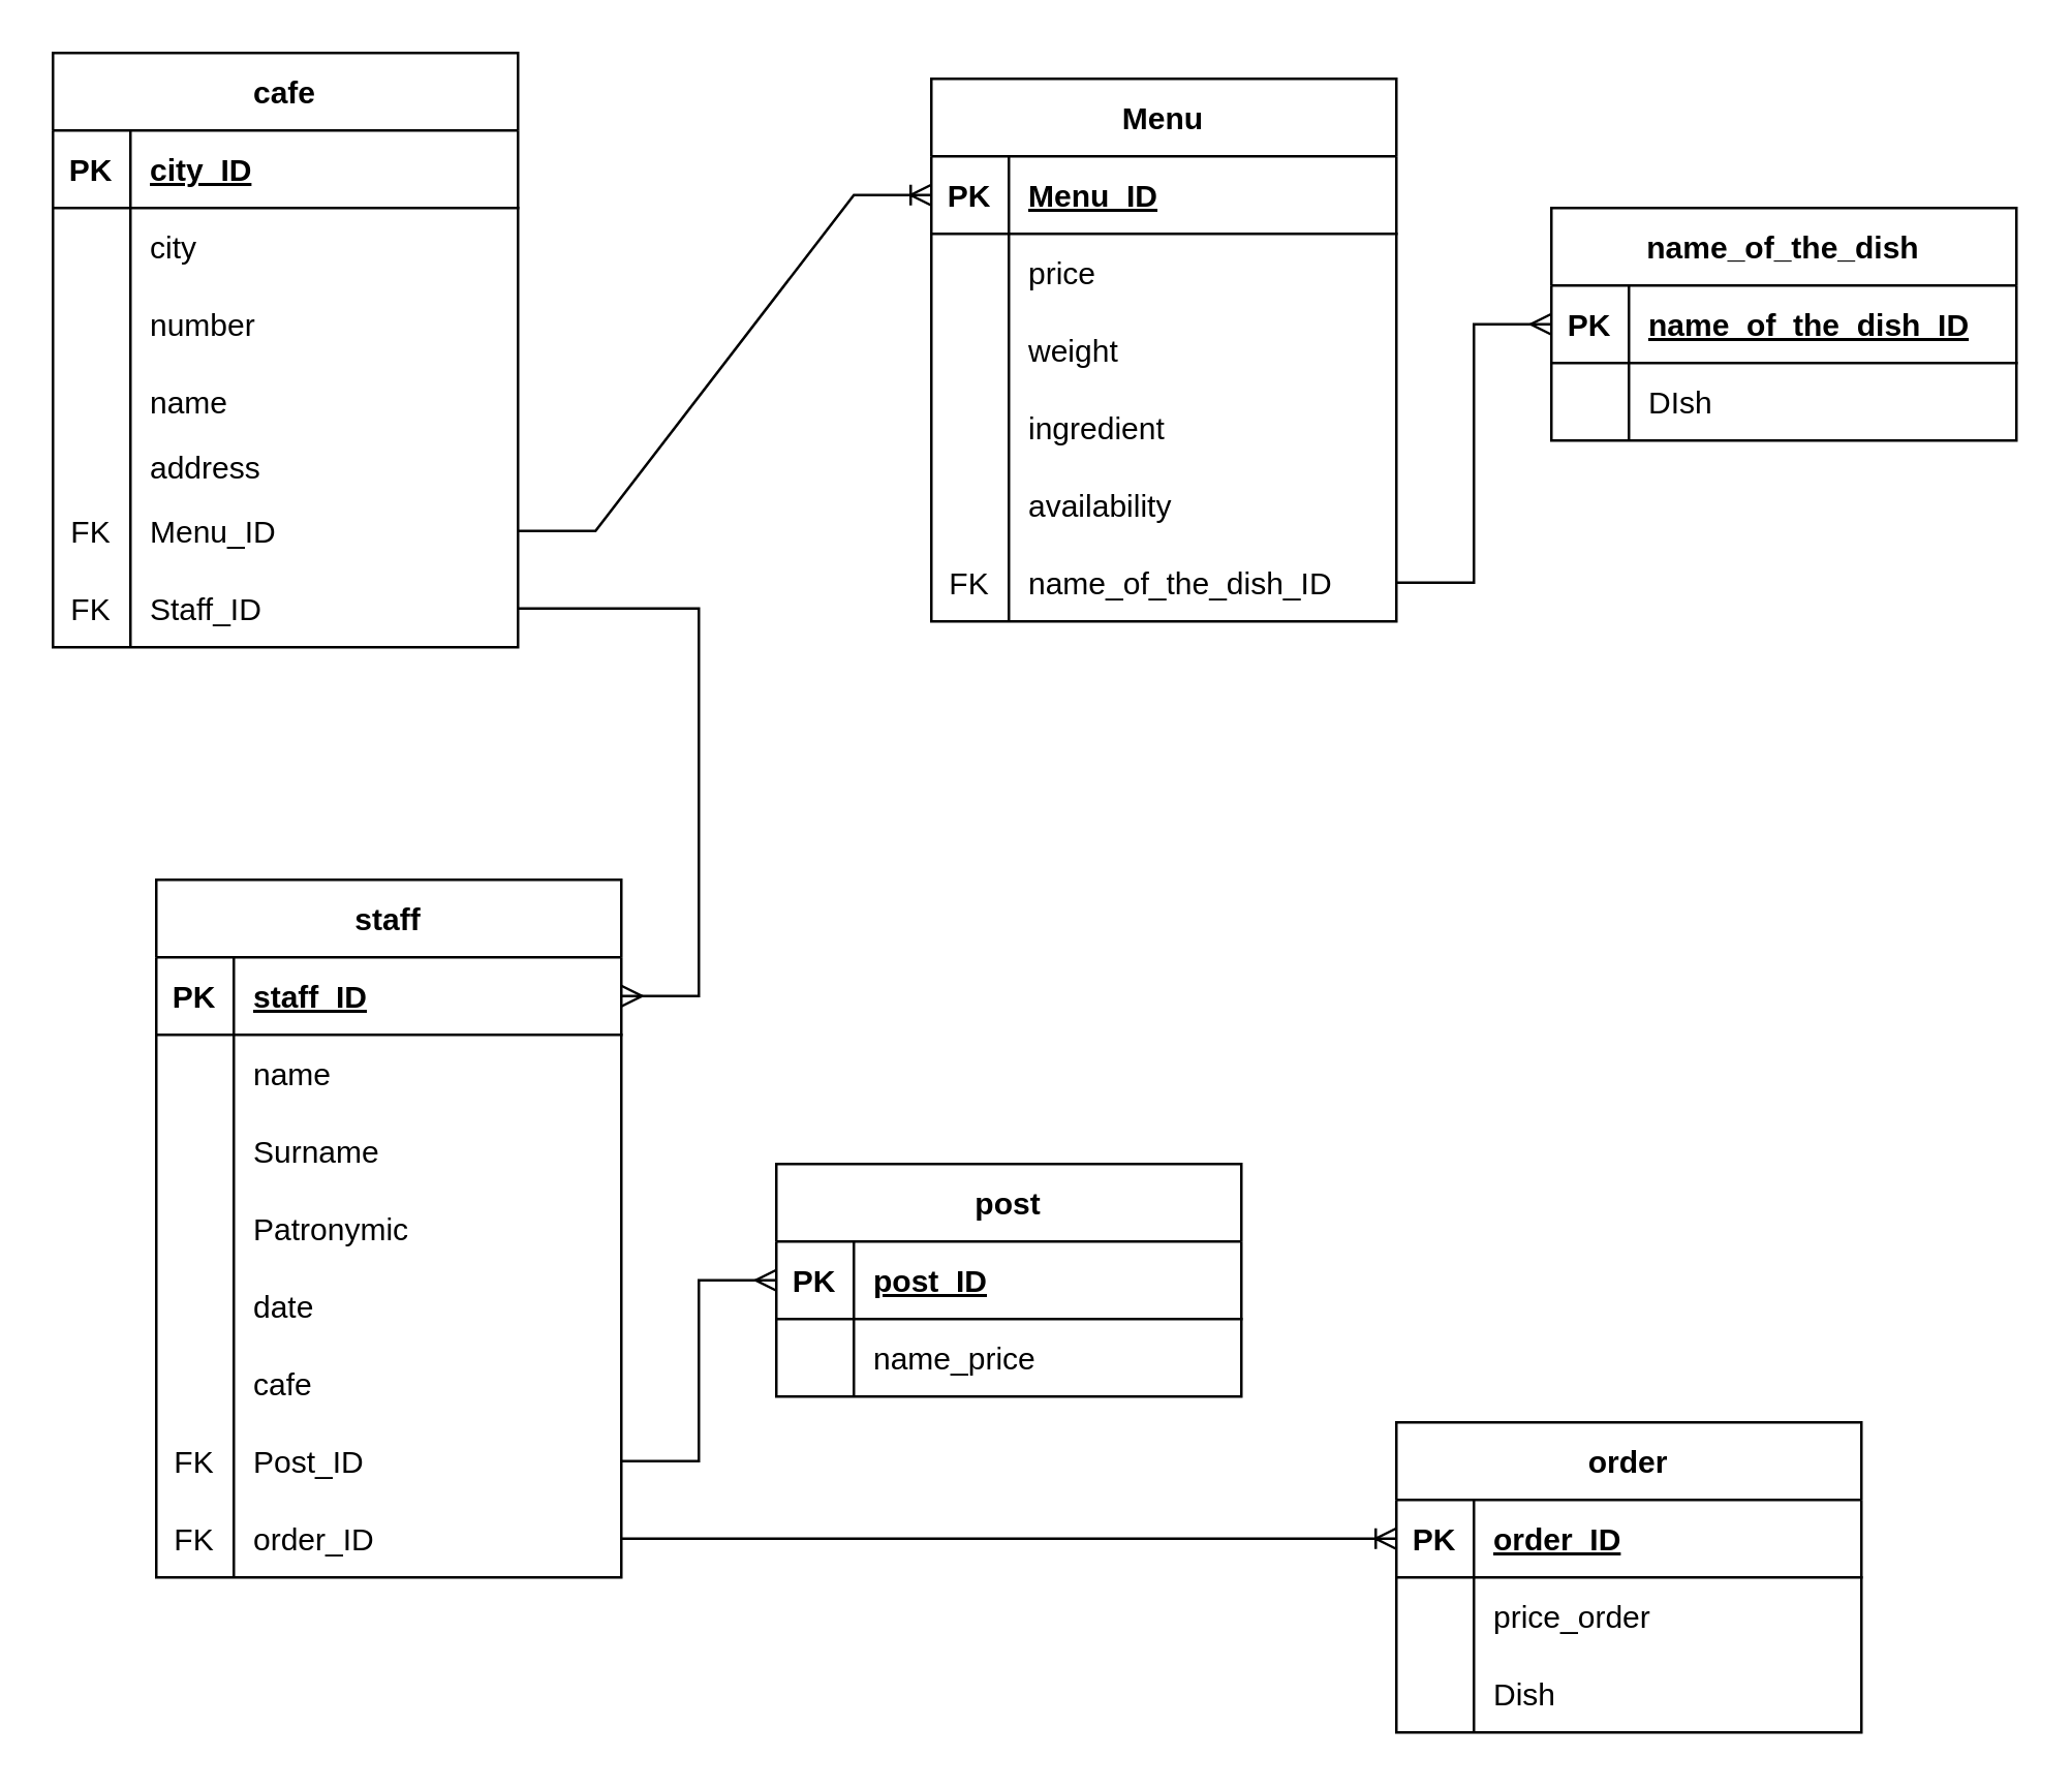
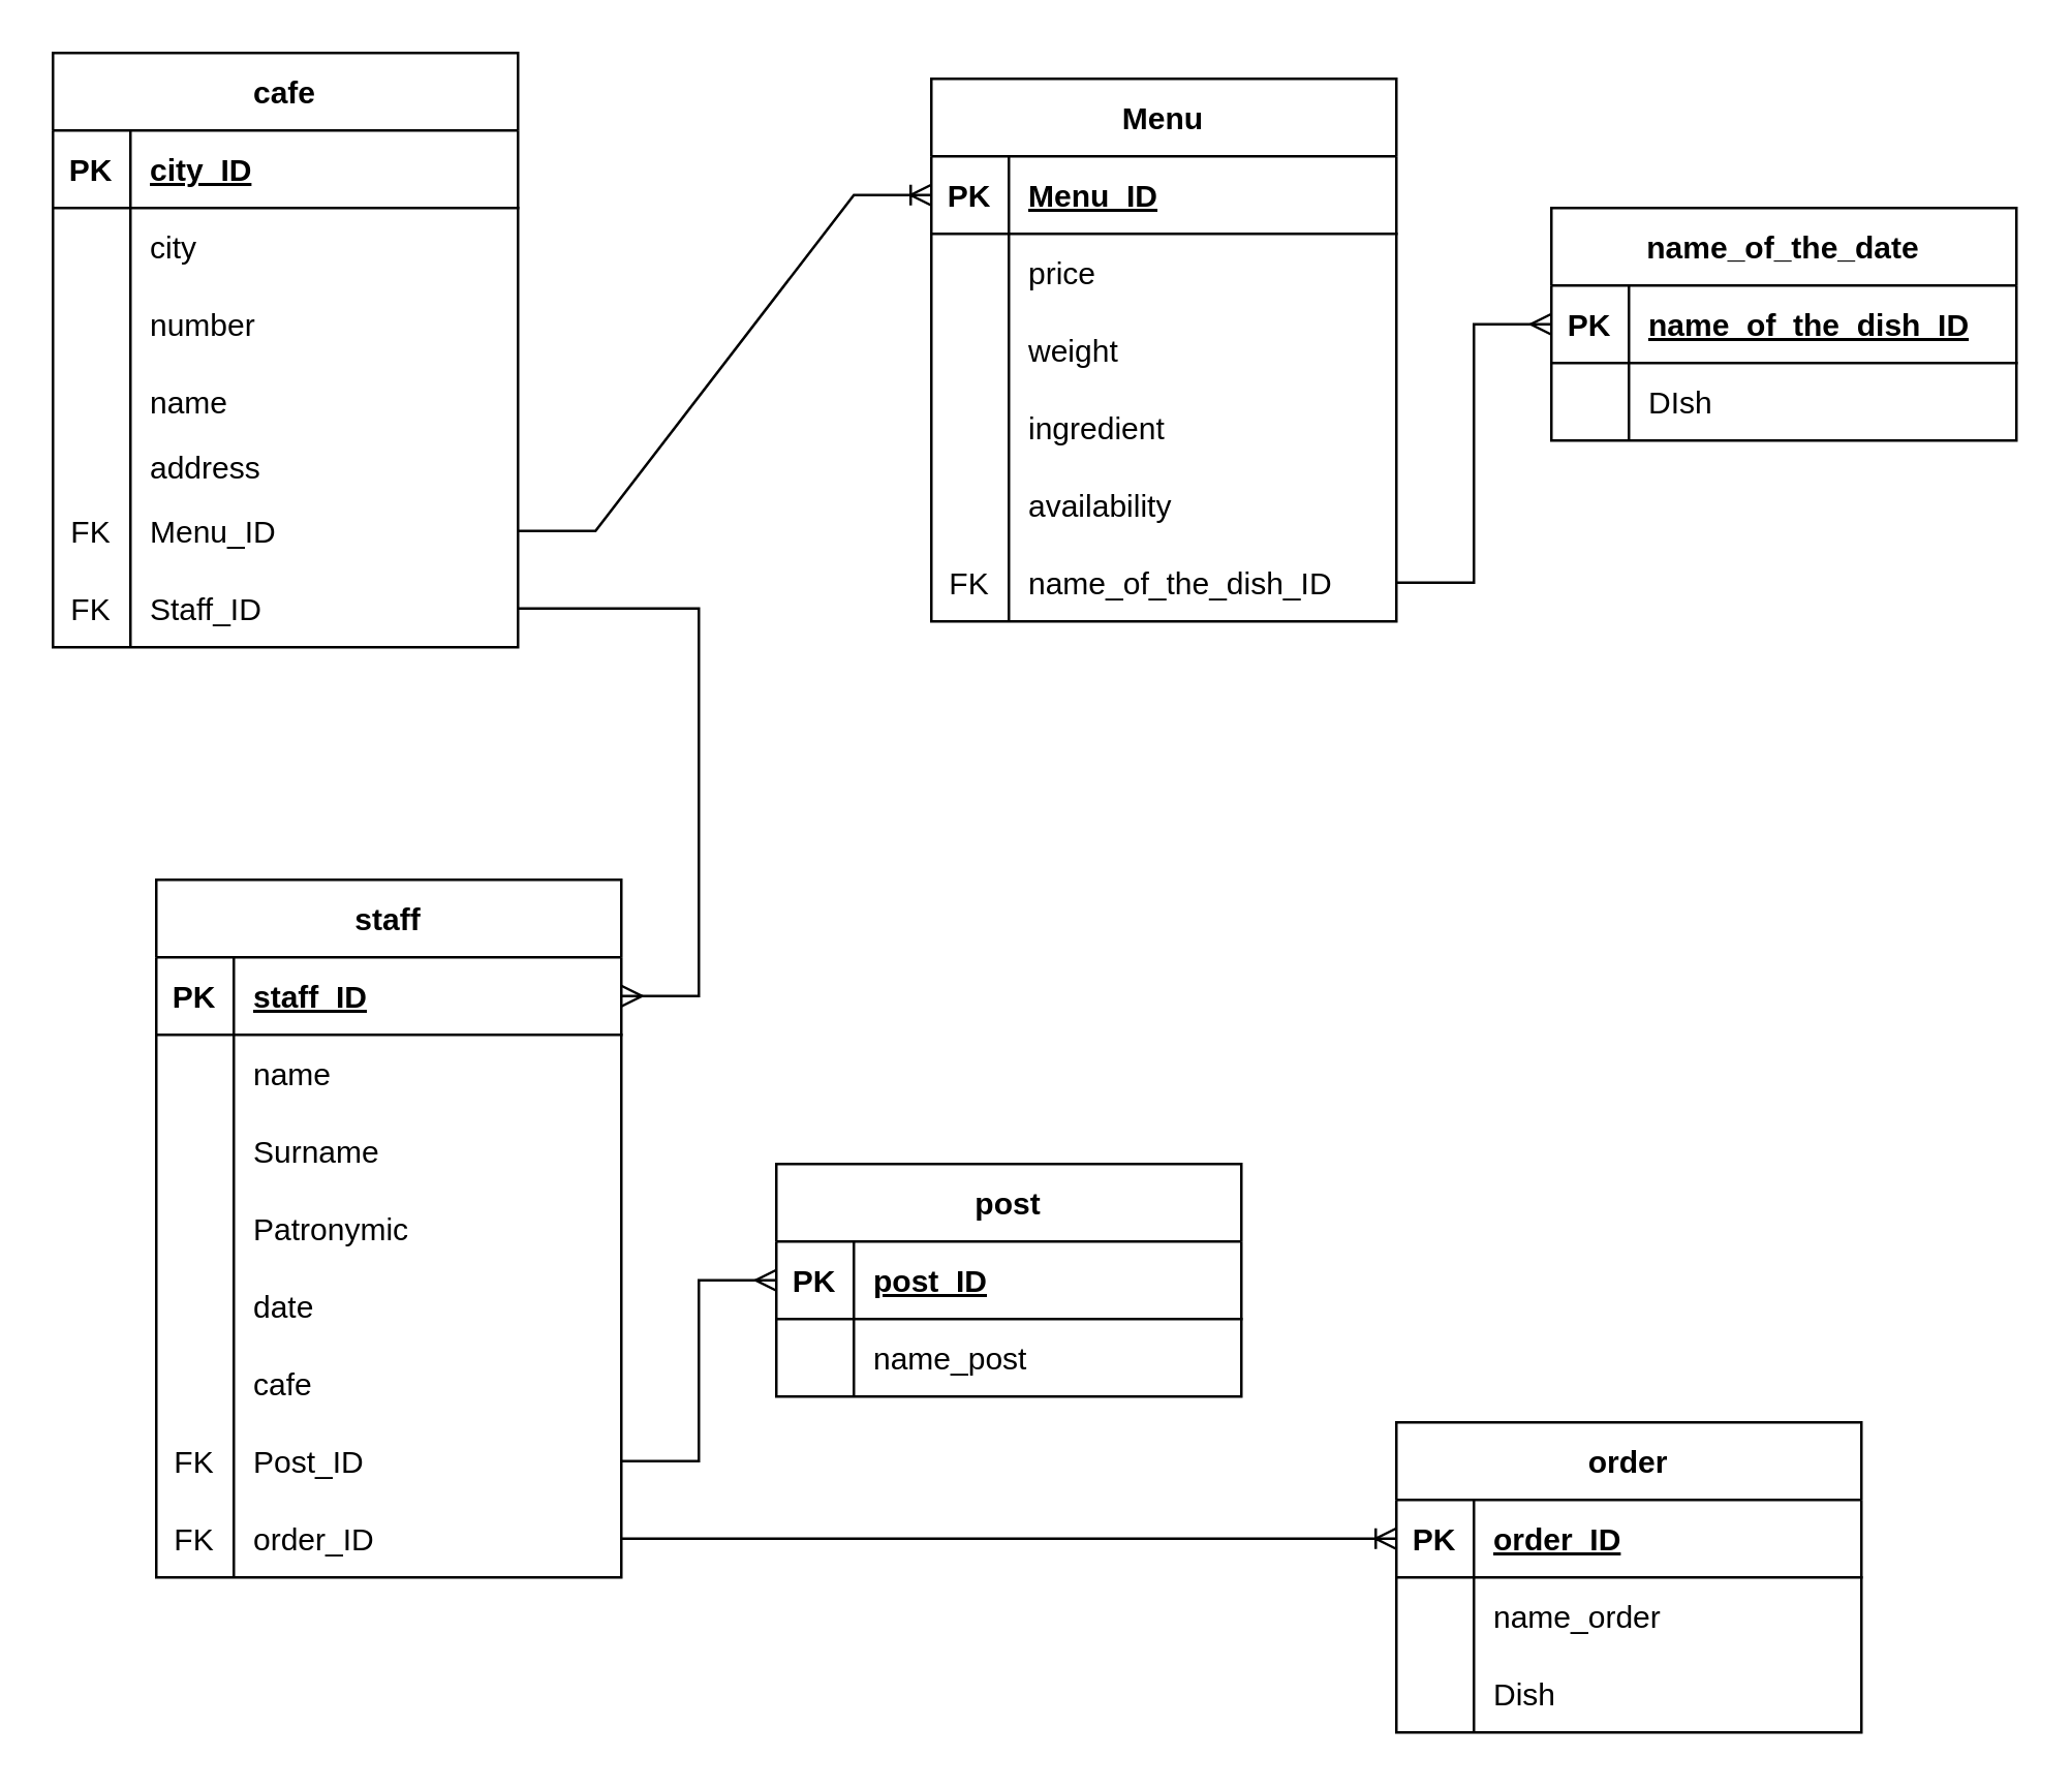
- <mxCell id="85" value="name_of_the_dish" style="shape=table;startSize=30;container=1;collapsible=1;childLayout=tableLayout;fixedRows=1;rowLines=0;fontStyle=1;align=center;resizeLast=1;" parent="1" vertex="1"><mxGeometry x="600" y="80" width="180" height="90" as="geometry" /></mxCell>
+ <mxCell id="85" value="name_of_the_date" style="shape=table;startSize=30;container=1;collapsible=1;childLayout=tableLayout;fixedRows=1;rowLines=0;fontStyle=1;align=center;resizeLast=1;" parent="1" vertex="1"><mxGeometry x="600" y="80" width="180" height="90" as="geometry" /></mxCell>
- <mxCell id="84" value="name_price" style="shape=partialRectangle;connectable=0;fillColor=none;top=0;left=0;bottom=0;right=0;align=left;spacingLeft=6;overflow=hidden;" parent="82" vertex="1"><mxGeometry x="30" width="150" height="30" as="geometry"><mxRectangle width="150" height="30" as="alternateBounds" /></mxGeometry></mxCell>
+ <mxCell id="84" value="name_post" style="shape=partialRectangle;connectable=0;fillColor=none;top=0;left=0;bottom=0;right=0;align=left;spacingLeft=6;overflow=hidden;" parent="82" vertex="1"><mxGeometry x="30" width="150" height="30" as="geometry"><mxRectangle width="150" height="30" as="alternateBounds" /></mxGeometry></mxCell>
- <mxCell id="27" value="price_order" style="shape=partialRectangle;connectable=0;fillColor=none;top=0;left=0;bottom=0;right=0;align=left;spacingLeft=6;overflow=hidden;" parent="25" vertex="1"><mxGeometry x="30" width="150" height="30" as="geometry"><mxRectangle width="150" height="30" as="alternateBounds" /></mxGeometry></mxCell>
+ <mxCell id="27" value="name_order" style="shape=partialRectangle;connectable=0;fillColor=none;top=0;left=0;bottom=0;right=0;align=left;spacingLeft=6;overflow=hidden;" parent="25" vertex="1"><mxGeometry x="30" width="150" height="30" as="geometry"><mxRectangle width="150" height="30" as="alternateBounds" /></mxGeometry></mxCell>
